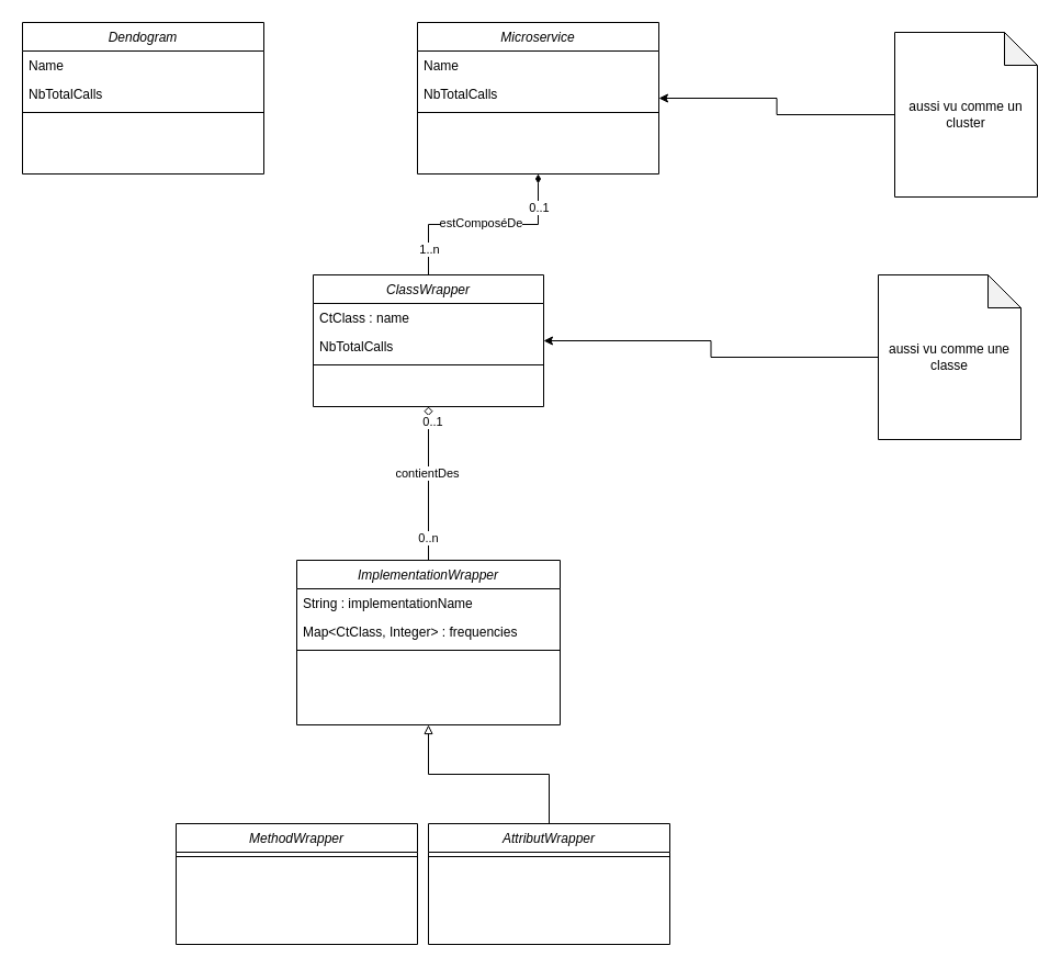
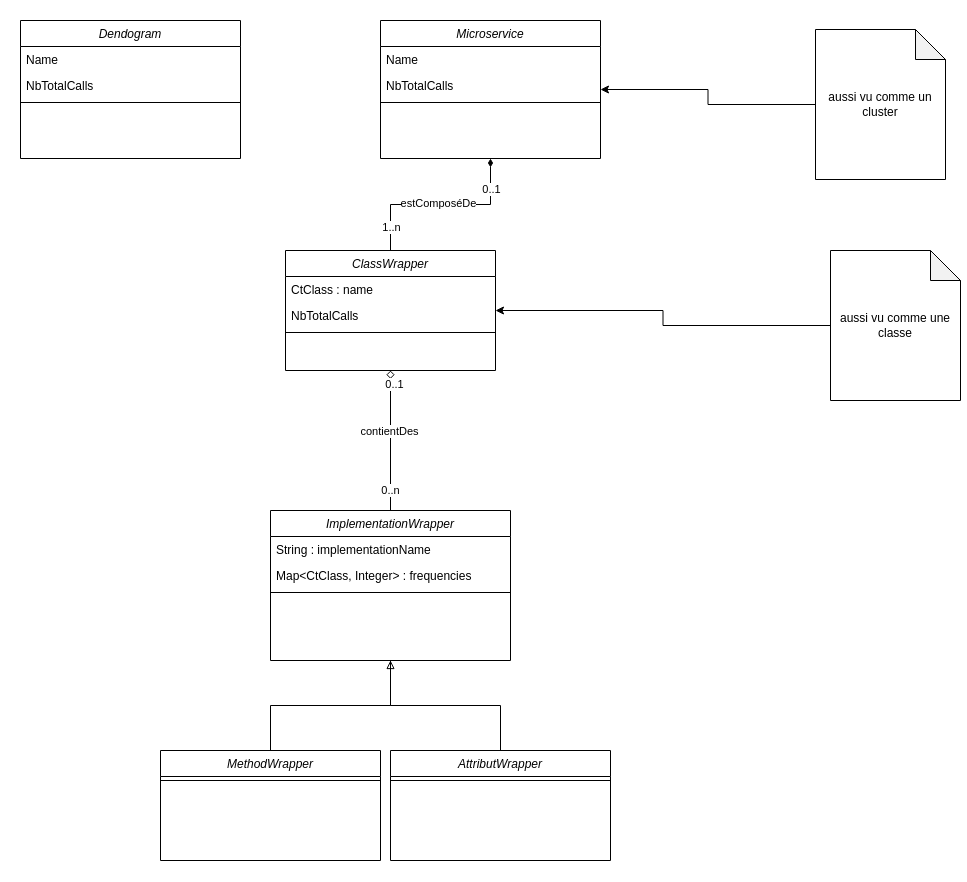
- <mxCell id="25" value="aussi vu comme une classe" style="shape=note;whiteSpace=wrap;html=1;backgroundOutline=1;darkOpacity=0.05;" vertex="1" parent="1"><mxGeometry x="800" y="250" width="130" height="150" as="geometry" /></mxCell>
+ <mxCell id="25" value="aussi vu comme une classe" style="shape=note;whiteSpace=wrap;html=1;backgroundOutline=1;darkOpacity=0.05;" vertex="1" parent="1"><mxGeometry x="830" y="250" width="130" height="150" as="geometry" /></mxCell>
+ <mxCell id="30" style="edgeStyle=orthogonalEdgeStyle;rounded=0;orthogonalLoop=1;jettySize=auto;html=1;endArrow=block;endFill=0;" edge="1" parent="1" source="31" target="26"><mxGeometry relative="1" as="geometry" /></mxCell>
- <mxCell id="33" style="edgeStyle=orthogonalEdgeStyle;rounded=0;orthogonalLoop=1;jettySize=auto;html=1;endArrow=block;endFill=0;" edge="1" parent="1" source="34" target="26"><mxGeometry relative="1" as="geometry" /></mxCell>
+ <mxCell id="33" style="edgeStyle=orthogonalEdgeStyle;rounded=0;orthogonalLoop=1;jettySize=auto;html=1;endArrow=none;endFill=0;" edge="1" parent="1" source="34" target="26"><mxGeometry relative="1" as="geometry" /></mxCell>
